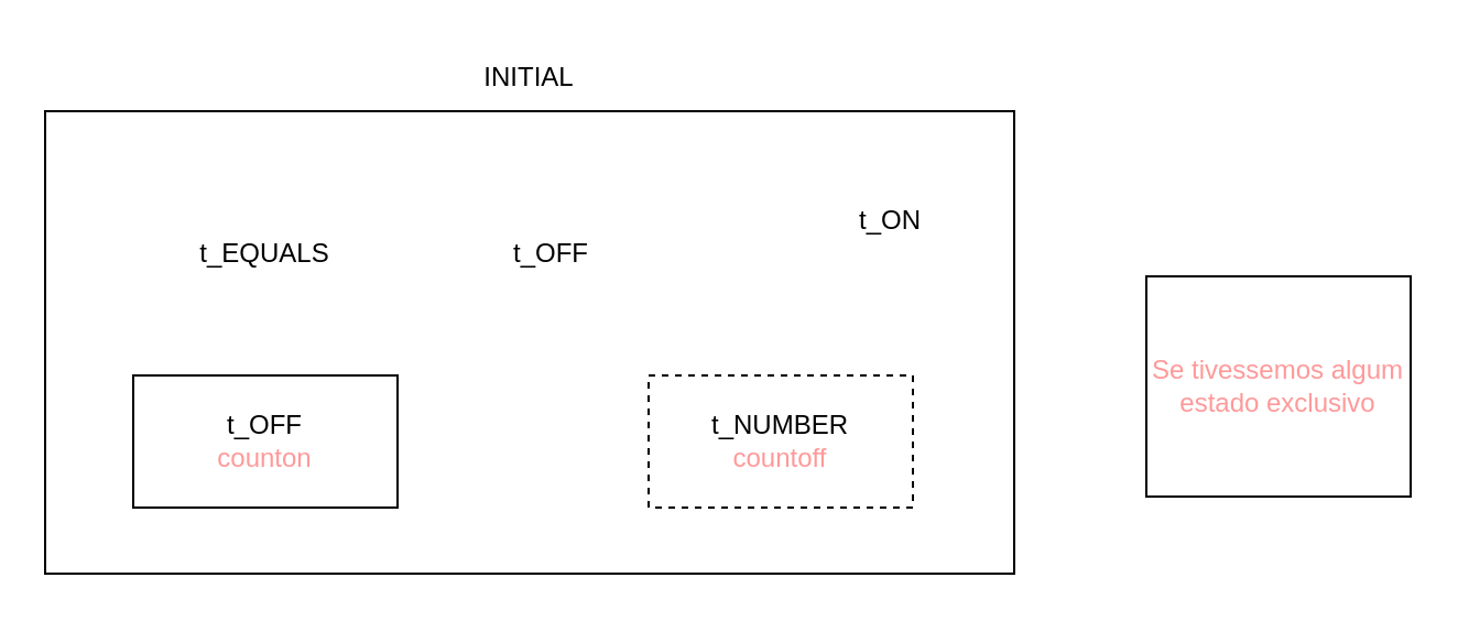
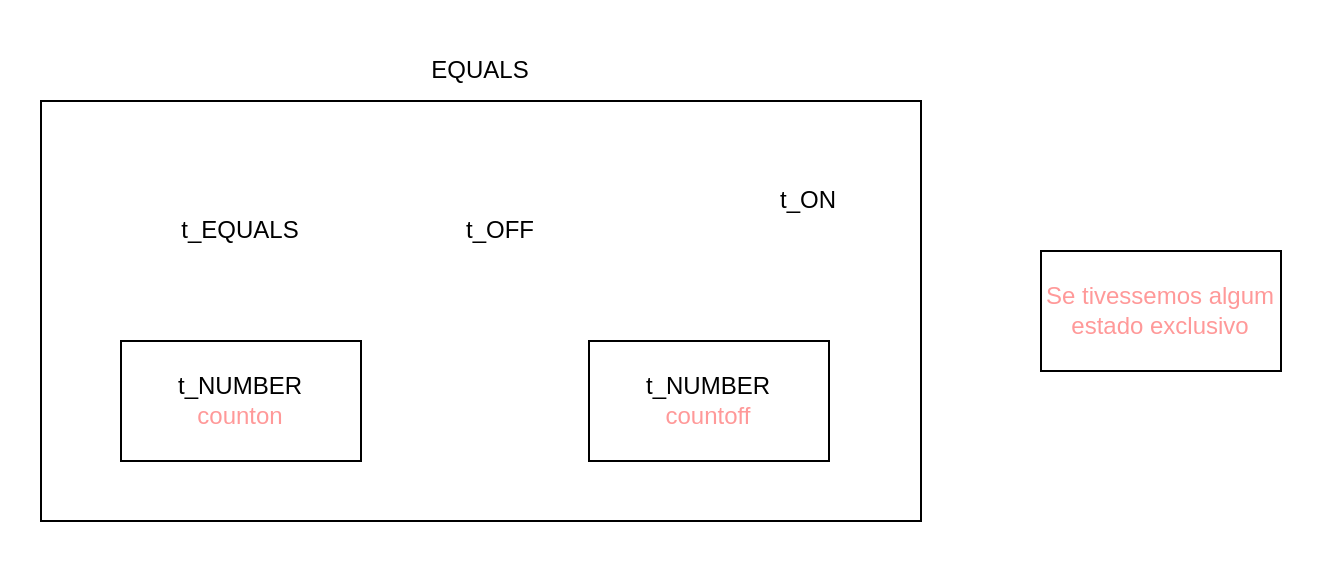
- <mxCell id="3" value="INITIAL" style="text;html=1;strokeColor=none;fillColor=none;align=center;verticalAlign=middle;whiteSpace=wrap;rounded=0;" vertex="1" parent="1"><mxGeometry x="210" y="20" width="60" height="30" as="geometry" /></mxCell>
+ <mxCell id="3" value="EQUALS" style="text;html=1;strokeColor=none;fillColor=none;align=center;verticalAlign=middle;whiteSpace=wrap;rounded=0;" vertex="1" parent="1"><mxGeometry x="210" y="20" width="60" height="30" as="geometry" /></mxCell>
- <mxCell id="9" value="Se tivessemos algum estado exclusivo" style="rounded=0;whiteSpace=wrap;html=1;fontColor=#FF9999;" vertex="1" parent="1"><mxGeometry x="520" y="125" width="120" height="100" as="geometry" /></mxCell>
+ <mxCell id="9" value="Se tivessemos algum estado exclusivo" style="rounded=0;whiteSpace=wrap;html=1;fontColor=#FF9999;" vertex="1" parent="1"><mxGeometry x="520" y="125" width="120" height="60" as="geometry" /></mxCell>
- <mxCell id="7" value="t_OFF&lt;br&gt;&lt;font color=&quot;#ff9999&quot;&gt;counton&lt;/font&gt;" style="rounded=0;whiteSpace=wrap;html=1;" vertex="1" parent="1"><mxGeometry x="60" y="170" width="120" height="60" as="geometry" /></mxCell>
+ <mxCell id="7" value="t_NUMBER&lt;br&gt;&lt;font color=&quot;#ff9999&quot;&gt;counton&lt;/font&gt;" style="rounded=0;whiteSpace=wrap;html=1;" vertex="1" parent="1"><mxGeometry x="60" y="170" width="120" height="60" as="geometry" /></mxCell>
- <mxCell id="8" value="t_NUMBER&lt;br&gt;&lt;font color=&quot;#ff9999&quot;&gt;countoff&lt;/font&gt;" style="rounded=0;whiteSpace=wrap;html=1;dashed=1;" vertex="1" parent="1"><mxGeometry x="294" y="170" width="120" height="60" as="geometry" /></mxCell>
+ <mxCell id="8" value="t_NUMBER&lt;br&gt;&lt;font color=&quot;#ff9999&quot;&gt;countoff&lt;/font&gt;" style="rounded=0;whiteSpace=wrap;html=1;" vertex="1" parent="1"><mxGeometry x="294" y="170" width="120" height="60" as="geometry" /></mxCell>
